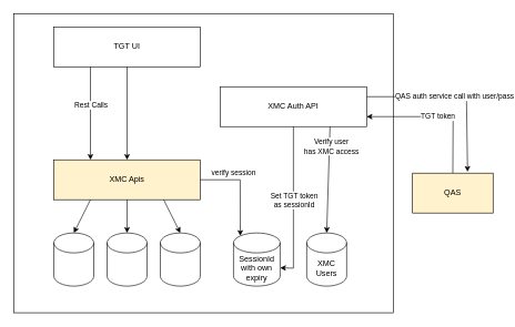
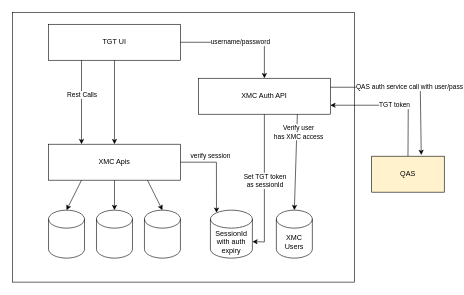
+ <mxCell id="9" value="username/password" style="endArrow=classic;html=1;rounded=0;entryX=0.5;entryY=0;entryDx=0;entryDy=0;exitX=1;exitY=0.5;exitDx=0;exitDy=0;" edge="1" parent="1" source="5" target="6"><mxGeometry width="50" height="50" relative="1" as="geometry"><mxPoint x="320" y="380" as="sourcePoint" /><mxPoint x="370" y="330" as="targetPoint" /><Array as="points"><mxPoint x="440" y="70" /></Array></mxGeometry></mxCell>
- <mxCell id="8" value="XMC Apis" style="rounded=0;whiteSpace=wrap;html=1;fillColor=#fff2cc;" vertex="1" parent="1"><mxGeometry x="80" y="240" width="220" height="60" as="geometry" /></mxCell>
+ <mxCell id="8" value="XMC Apis" style="rounded=0;whiteSpace=wrap;html=1;" vertex="1" parent="1"><mxGeometry x="80" y="240" width="220" height="60" as="geometry" /></mxCell>
- <mxCell id="7" value="SessionId with own expiry" style="shape=cylinder3;whiteSpace=wrap;html=1;boundedLbl=1;backgroundOutline=1;size=15;rounded=0;" vertex="1" parent="1"><mxGeometry x="350" y="350" width="70" height="80" as="geometry" /></mxCell>
+ <mxCell id="7" value="SessionId with auth expiry" style="shape=cylinder3;whiteSpace=wrap;html=1;boundedLbl=1;backgroundOutline=1;size=15;rounded=0;" vertex="1" parent="1"><mxGeometry x="350" y="350" width="70" height="80" as="geometry" /></mxCell>
